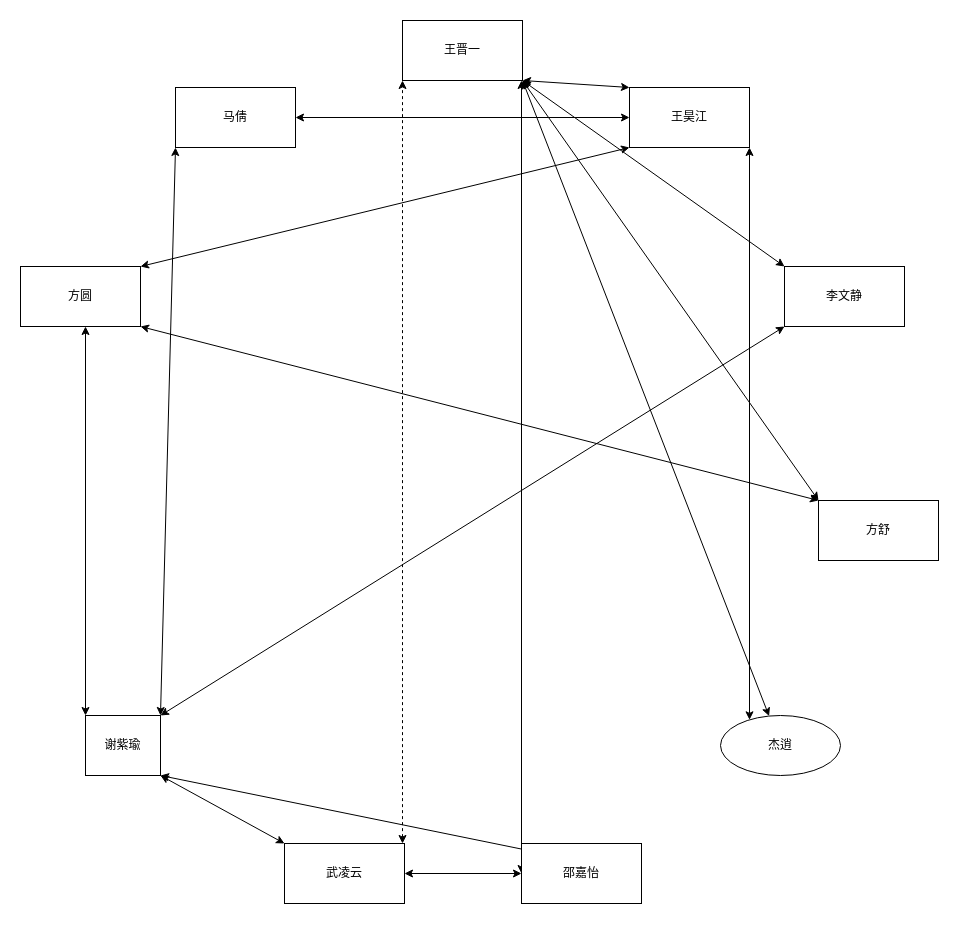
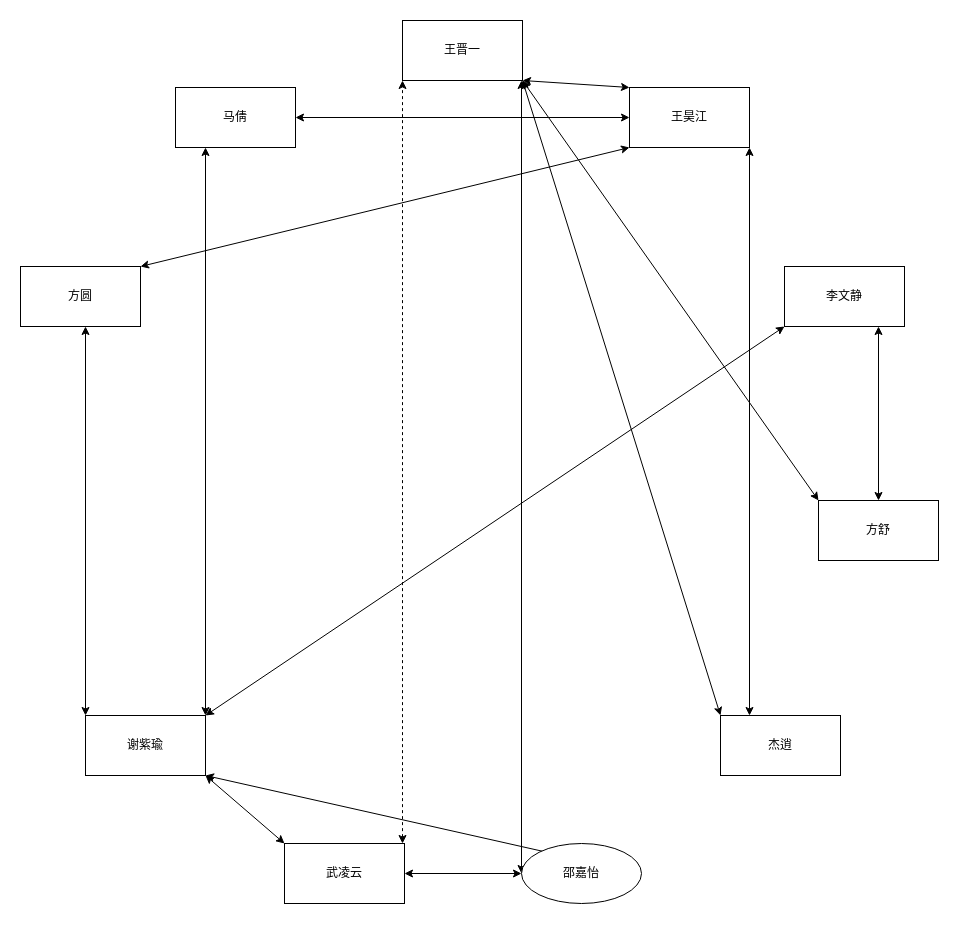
- <mxCell id="4" style="edgeStyle=none;html=1;startArrow=classic;startFill=1;noEdgeStyle=1;orthogonal=1;" edge="1" parent="1" source="5" target="10"><mxGeometry relative="1" as="geometry" /></mxCell>
- <mxCell id="11" style="edgeStyle=none;html=1;startArrow=classic;startFill=1;noEdgeStyle=1;orthogonal=1;" edge="1" parent="1" source="13" target="25"><mxGeometry relative="1" as="geometry" /></mxCell>
+ <mxCell id="11" style="edgeStyle=none;html=1;startArrow=classic;startFill=1;noEdgeStyle=1;orthogonal=1;" edge="1" parent="1" source="13" target="10"><mxGeometry relative="1" as="geometry" /></mxCell>
- <mxCell id="23" value="谢紫瑜" style="rounded=0;whiteSpace=wrap;html=1;" vertex="1" parent="1"><mxGeometry x="85" y="715" width="75" height="60" as="geometry" /></mxCell>
+ <mxCell id="23" value="谢紫瑜" style="rounded=0;whiteSpace=wrap;html=1;" vertex="1" parent="1"><mxGeometry x="85" y="715" width="120" height="60" as="geometry" /></mxCell>
- <mxCell id="16" value="杰逍" style="ellipse;whiteSpace=wrap;html=1;" vertex="1" parent="1"><mxGeometry x="720" y="715" width="120" height="60" as="geometry" /></mxCell>
+ <mxCell id="16" value="杰逍" style="rounded=0;whiteSpace=wrap;html=1;" vertex="1" parent="1"><mxGeometry x="720" y="715" width="120" height="60" as="geometry" /></mxCell>
- <mxCell id="17" value="邵嘉怡" style="rounded=0;whiteSpace=wrap;html=1;" vertex="1" parent="1"><mxGeometry x="521" y="843" width="120" height="60" as="geometry" /></mxCell>
+ <mxCell id="17" value="邵嘉怡" style="ellipse;whiteSpace=wrap;html=1;" vertex="1" parent="1"><mxGeometry x="521" y="843" width="120" height="60" as="geometry" /></mxCell>
